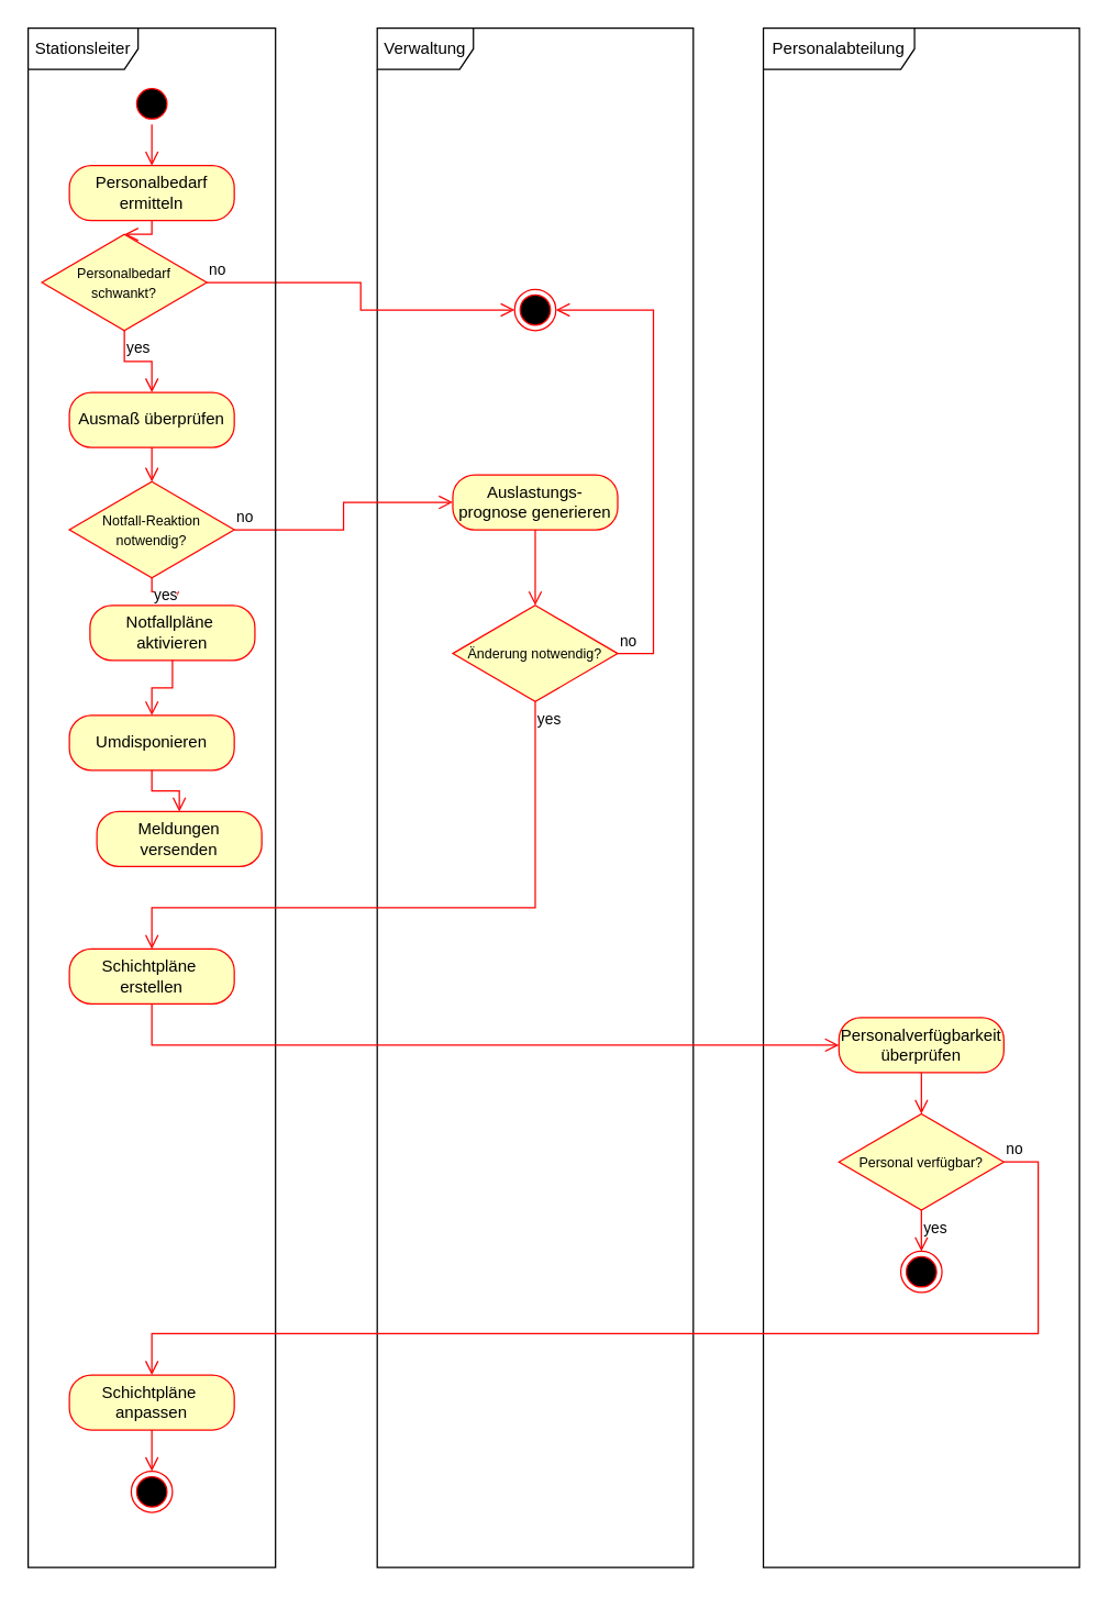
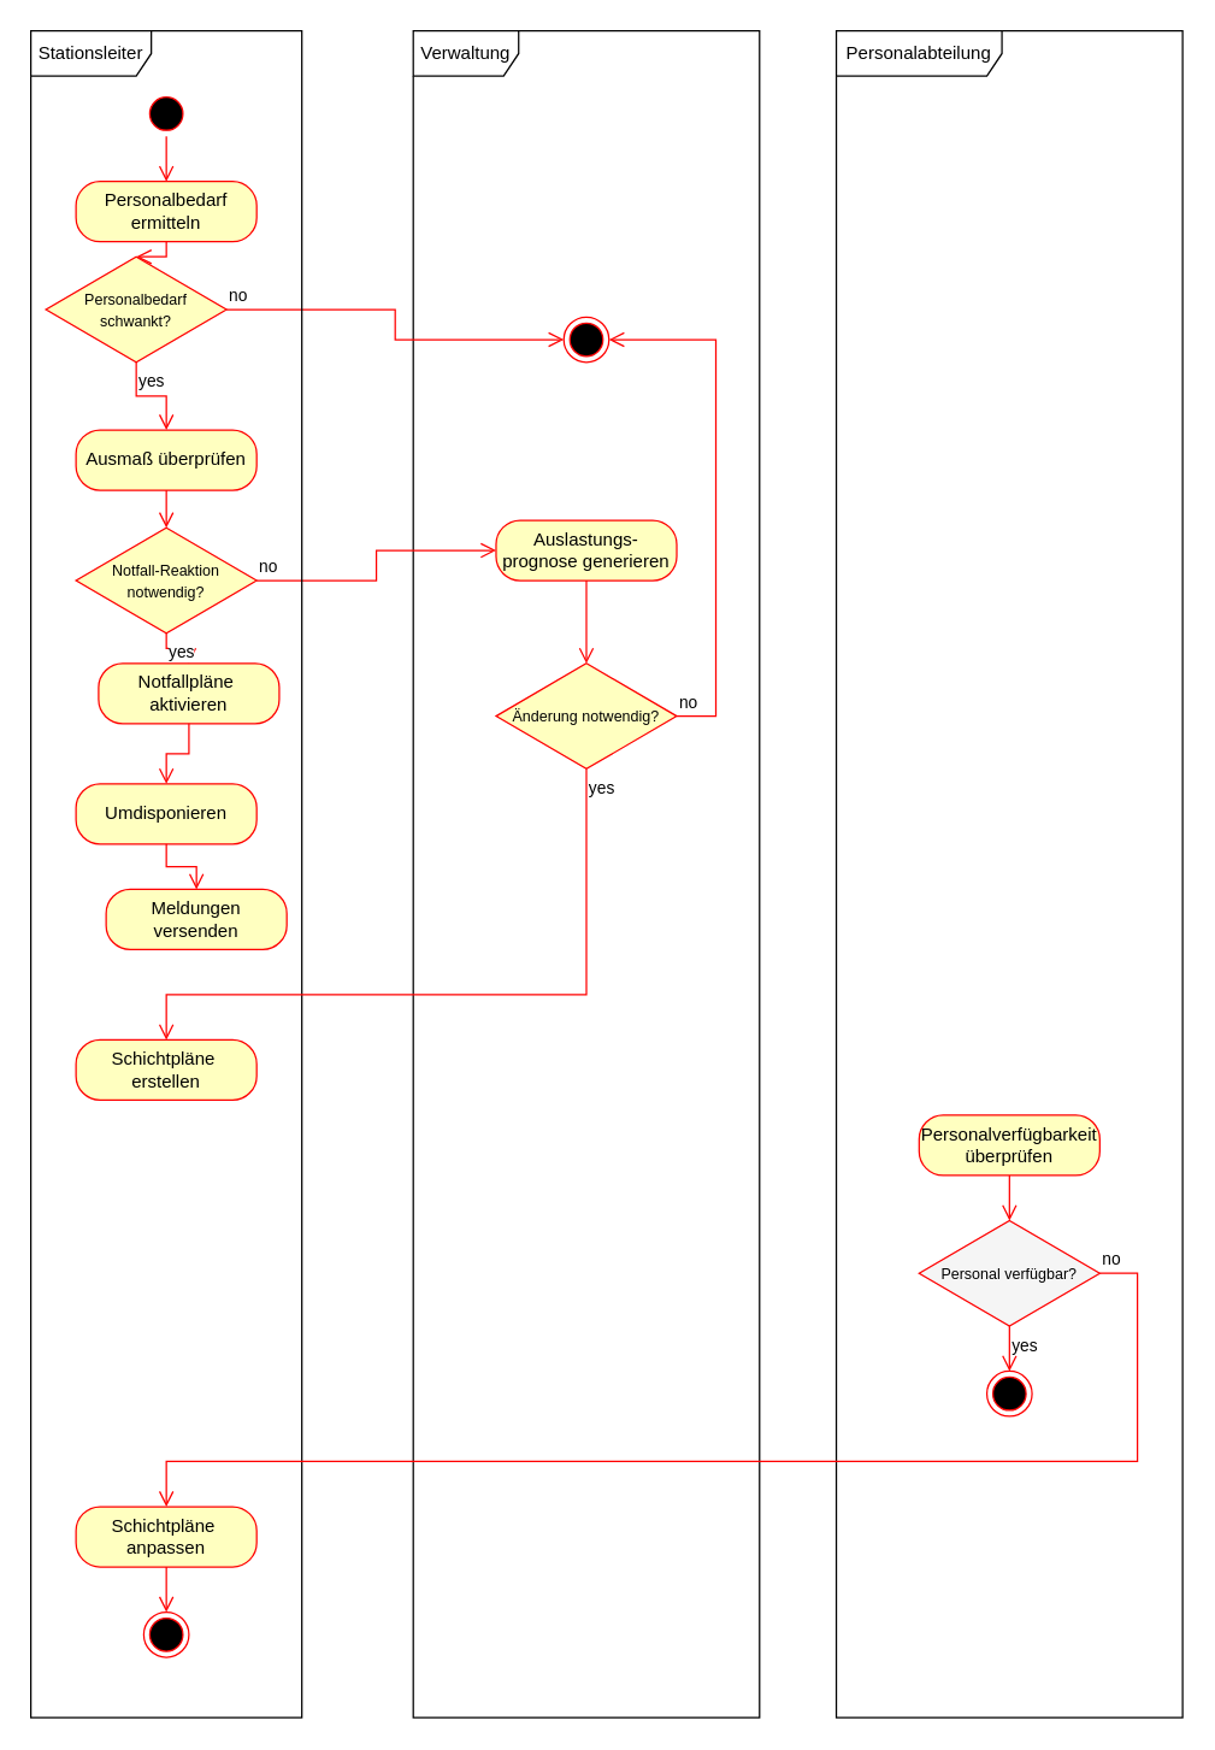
- <mxCell id="27" value="" style="edgeStyle=orthogonalEdgeStyle;html=1;verticalAlign=bottom;endArrow=open;endSize=8;strokeColor=#ff0000;rounded=0;exitX=0.5;exitY=1;exitDx=0;exitDy=0;entryX=0;entryY=0.5;entryDx=0;entryDy=0;" edge="1" parent="1" source="25" target="30"><mxGeometry relative="1" as="geometry"><mxPoint x="385" y="720" as="targetPoint" /><mxPoint x="385" y="695" as="sourcePoint" /></mxGeometry></mxCell>
- <mxCell id="31" value="&lt;span style=&quot;font-size: 10px;&quot;&gt;Personal verfügbar?&lt;/span&gt;" style="rhombus;whiteSpace=wrap;html=1;fontColor=#000000;fillColor=#ffffc0;strokeColor=#ff0000;container=0;" vertex="1" parent="1"><mxGeometry x="610" y="810" width="120" height="70" as="geometry" /></mxCell>
+ <mxCell id="31" value="&lt;span style=&quot;font-size: 10px;&quot;&gt;Personal verfügbar?&lt;/span&gt;" style="rhombus;whiteSpace=wrap;html=1;fontColor=#000000;fillColor=#f5f5f5;strokeColor=#ff0000;container=0;" vertex="1" parent="1"><mxGeometry x="610" y="810" width="120" height="70" as="geometry" /></mxCell>
